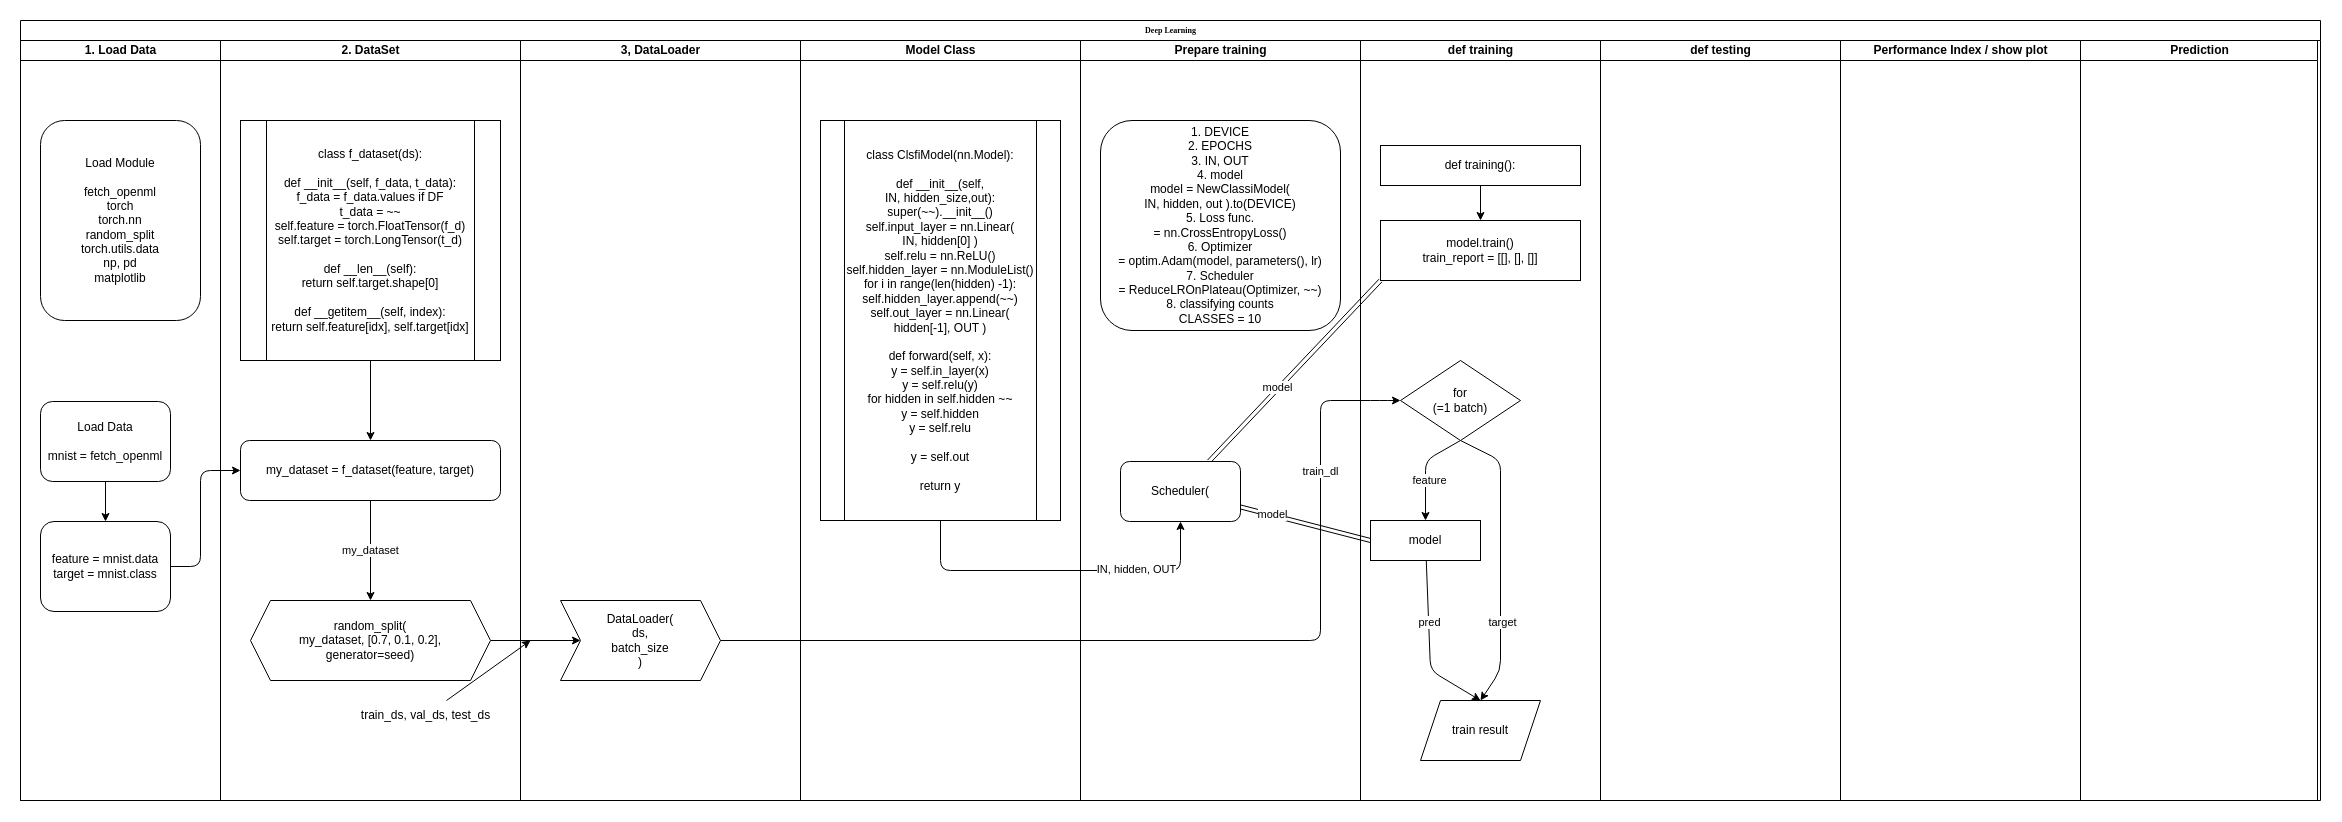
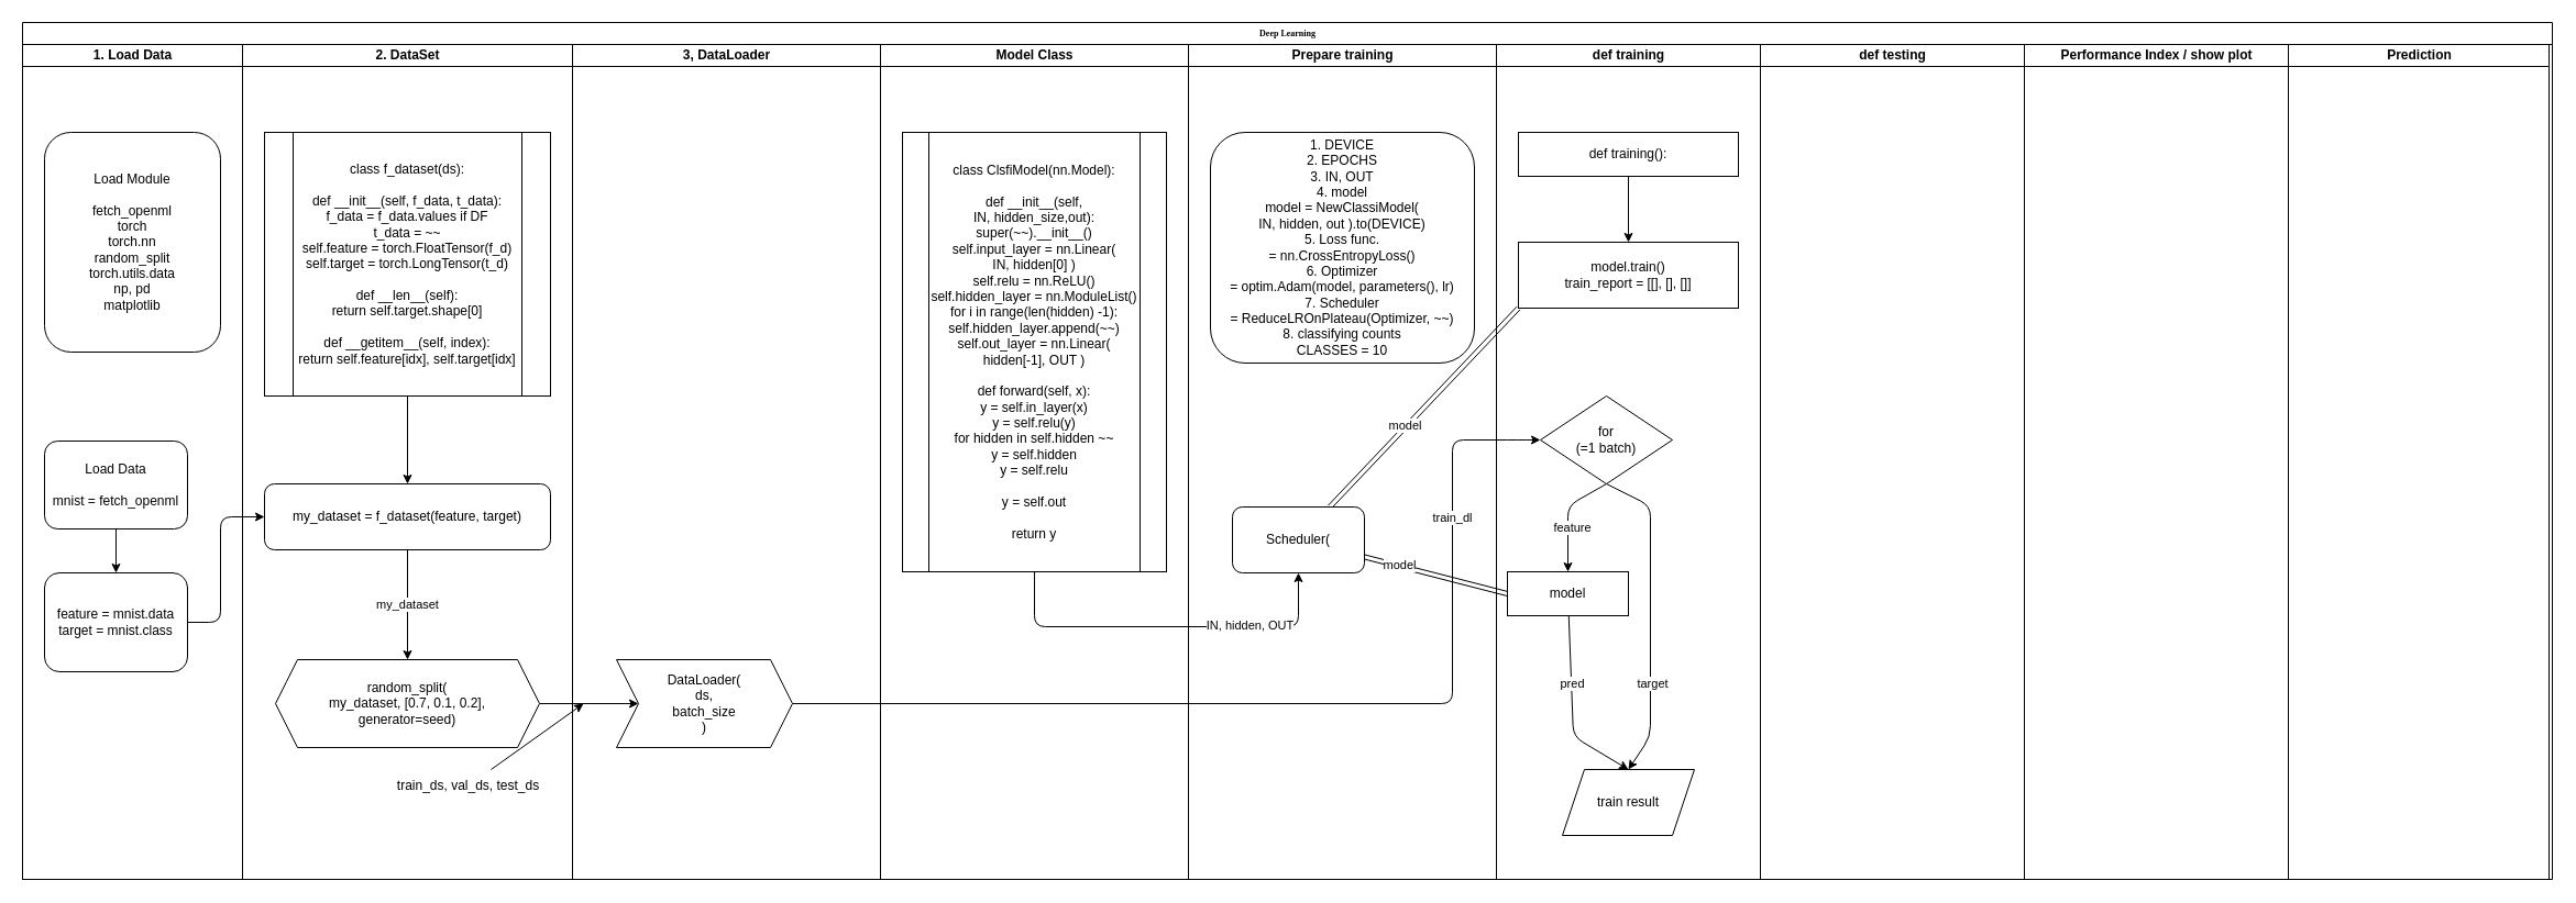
- <mxCell id="34" value="def training():" style="whiteSpace=wrap;html=1;labelBackgroundColor=default;strokeColor=default;fontColor=default;fillColor=default;" vertex="1" parent="12"><mxGeometry x="1380" y="145" width="200" height="40" as="geometry" /></mxCell>
+ <mxCell id="34" value="def training():" style="whiteSpace=wrap;html=1;labelBackgroundColor=default;strokeColor=default;fontColor=default;fillColor=default;" vertex="1" parent="12"><mxGeometry x="1380" y="120" width="200" height="40" as="geometry" /></mxCell>
